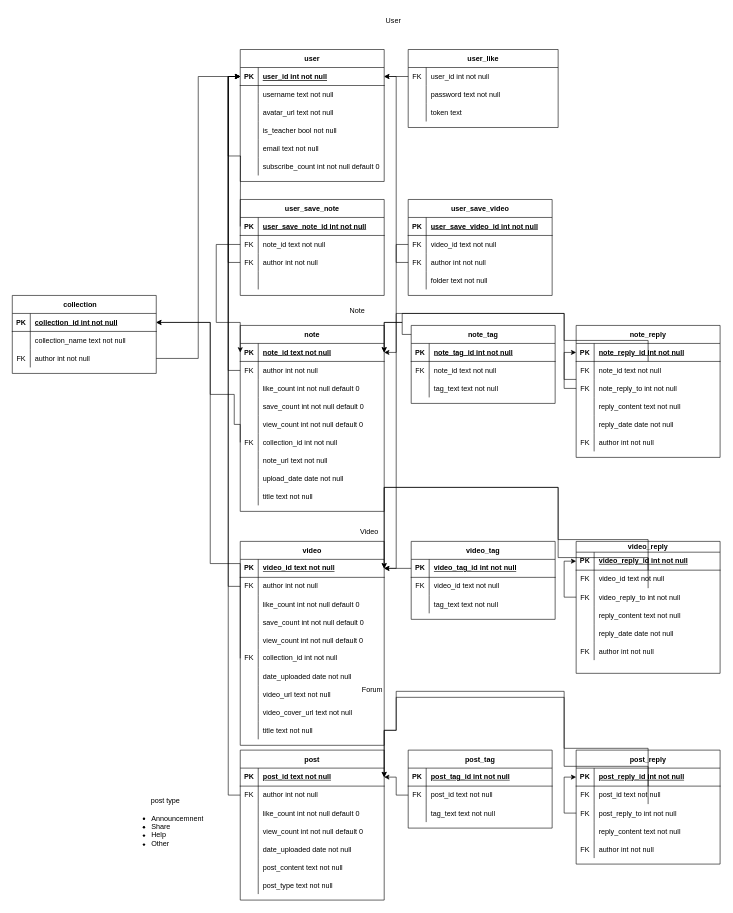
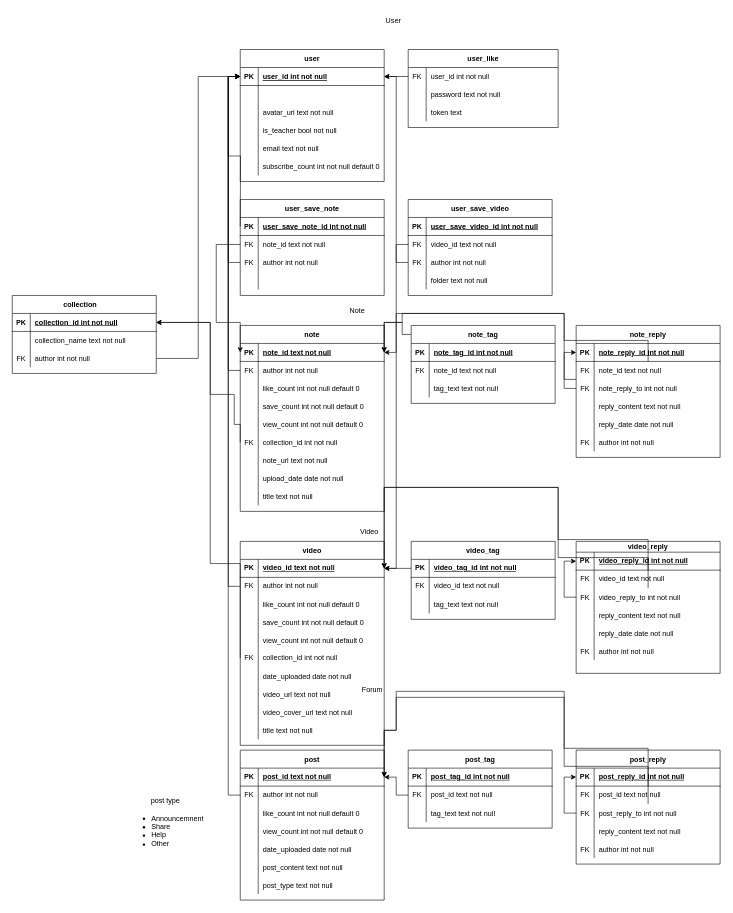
- <mxCell id="8" value="username text not null" style="shape=partialRectangle;overflow=hidden;connectable=0;fillColor=none;top=0;left=0;bottom=0;right=0;align=left;spacingLeft=6;" parent="6" vertex="1"><mxGeometry x="30" width="210" height="30" as="geometry"><mxRectangle width="210" height="30" as="alternateBounds" /></mxGeometry></mxCell>
